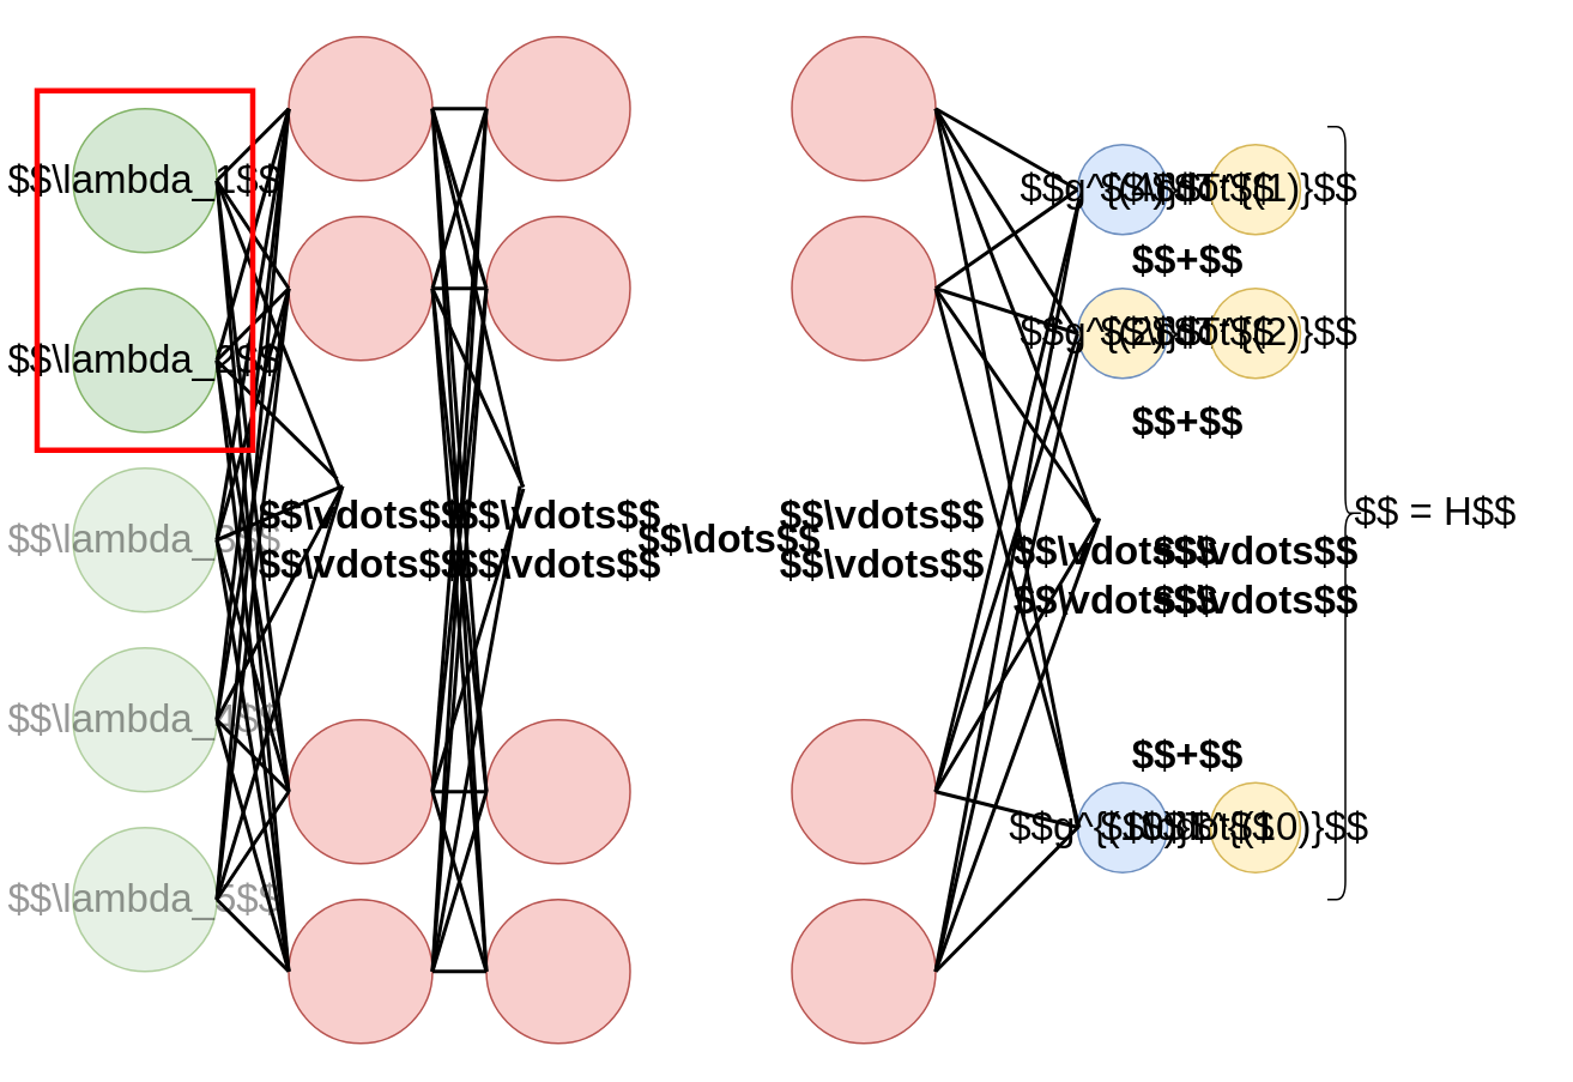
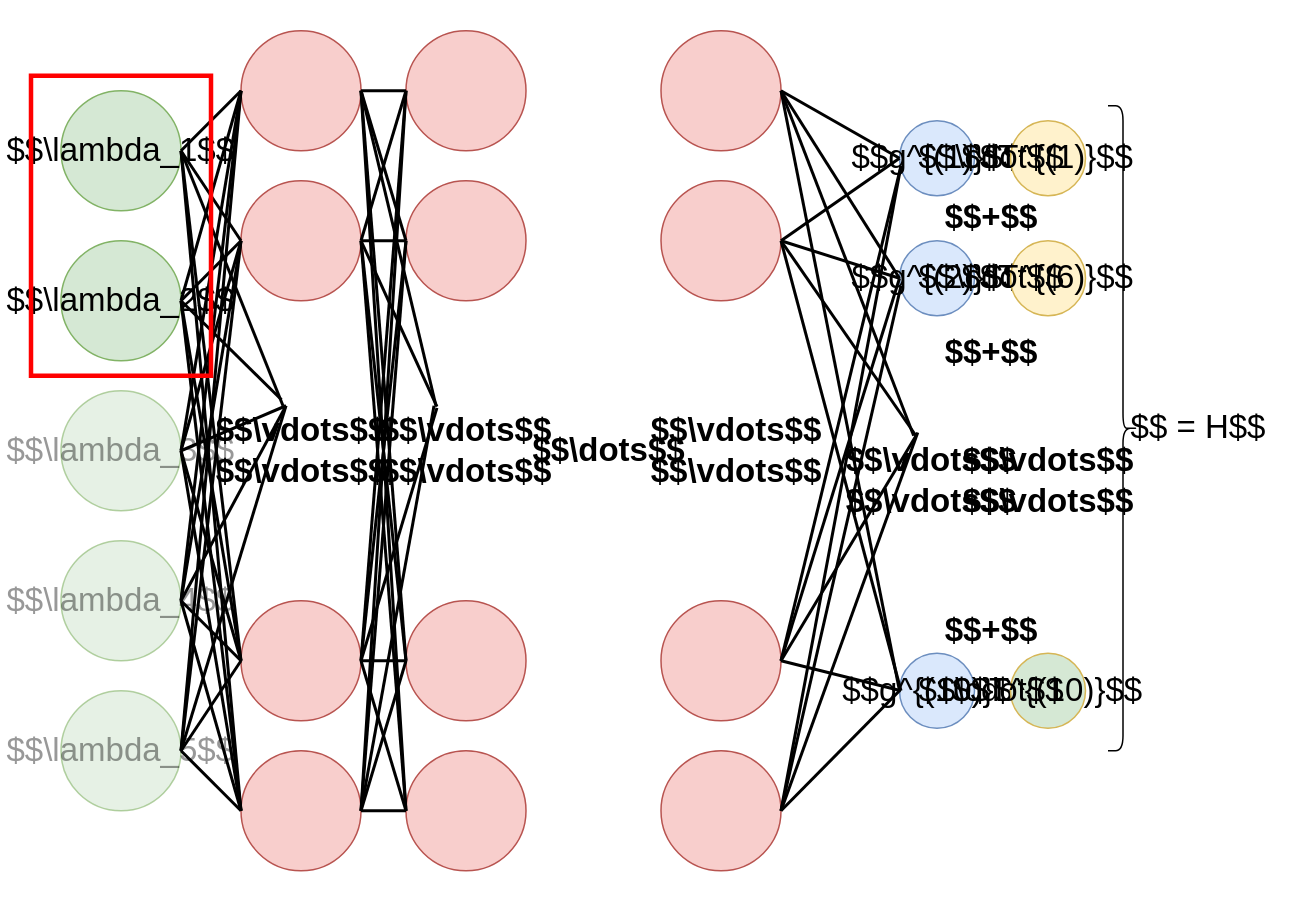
- <mxCell id="23" value="$$g^{(4)}$$" style="ellipse;whiteSpace=wrap;html=1;aspect=fixed;fontSize=22;fillColor=#dae8fc;strokeColor=#6c8ebf;" parent="1" vertex="1"><mxGeometry x="599" y="80" width="50" height="50" as="geometry" /></mxCell>
+ <mxCell id="23" value="$$g^{(1)}$$" style="ellipse;whiteSpace=wrap;html=1;aspect=fixed;fontSize=22;fillColor=#dae8fc;strokeColor=#6c8ebf;" parent="1" vertex="1"><mxGeometry x="599" y="80" width="50" height="50" as="geometry" /></mxCell>
- <mxCell id="24" value="$$g^{(2)}$$" style="ellipse;whiteSpace=wrap;html=1;aspect=fixed;fontSize=22;fillColor=#fff2cc;strokeColor=#6c8ebf;" parent="1" vertex="1"><mxGeometry x="599" y="160" width="50" height="50" as="geometry" /></mxCell>
+ <mxCell id="24" value="$$g^{(2)}$$" style="ellipse;whiteSpace=wrap;html=1;aspect=fixed;fontSize=22;fillColor=#dae8fc;strokeColor=#6c8ebf;" parent="1" vertex="1"><mxGeometry x="599" y="160" width="50" height="50" as="geometry" /></mxCell>
- <mxCell id="28" value="$$T^{(2)}$$" style="ellipse;whiteSpace=wrap;html=1;aspect=fixed;fontSize=22;fillColor=#fff2cc;strokeColor=#d6b656;" parent="1" vertex="1"><mxGeometry x="673" y="160" width="50" height="50" as="geometry" /></mxCell>
+ <mxCell id="28" value="$$T^{(6)}$$" style="ellipse;whiteSpace=wrap;html=1;aspect=fixed;fontSize=22;fillColor=#fff2cc;strokeColor=#d6b656;" parent="1" vertex="1"><mxGeometry x="673" y="160" width="50" height="50" as="geometry" /></mxCell>
- <mxCell id="29" value="$$T^{(10)}$$" style="ellipse;whiteSpace=wrap;html=1;aspect=fixed;fontSize=22;fillColor=#fff2cc;strokeColor=#d6b656;" parent="1" vertex="1"><mxGeometry x="673" y="435" width="50" height="50" as="geometry" /></mxCell>
+ <mxCell id="29" value="$$T^{(10)}$$" style="ellipse;whiteSpace=wrap;html=1;aspect=fixed;fontSize=22;fillColor=#d5e8d4;strokeColor=#d6b656;" parent="1" vertex="1"><mxGeometry x="673" y="435" width="50" height="50" as="geometry" /></mxCell>
